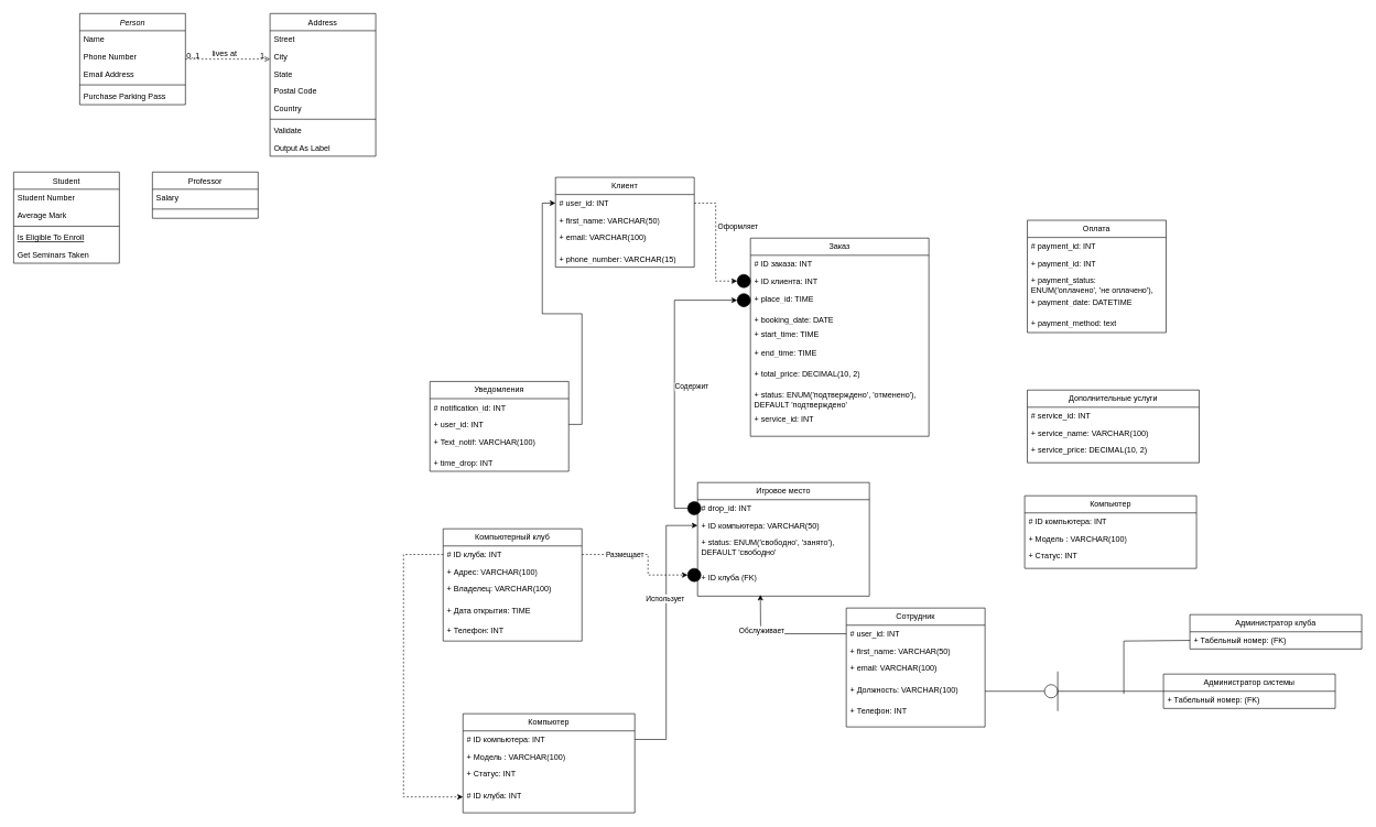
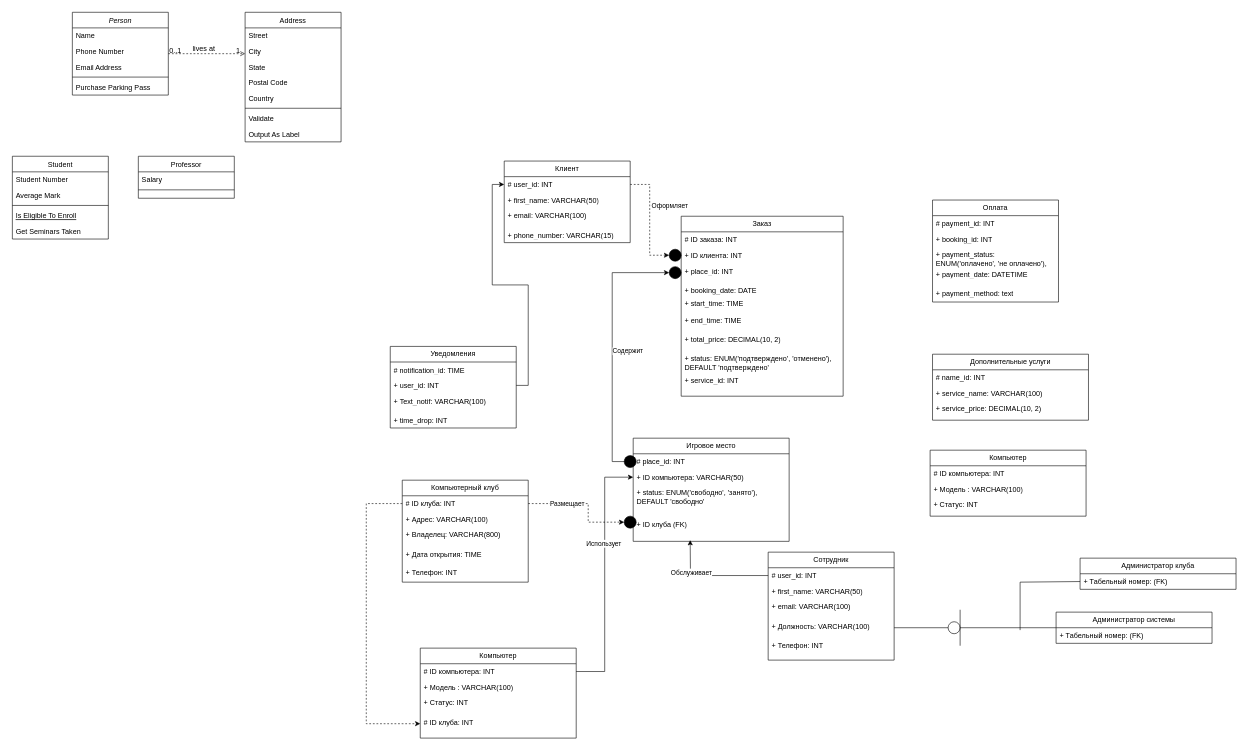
- <mxCell id="56" value="+ payment_id: INT" style="text;strokeColor=none;fillColor=none;align=left;verticalAlign=top;spacingLeft=4;spacingRight=4;overflow=hidden;rotatable=0;points=[[0,0.5],[1,0.5]];portConstraint=eastwest;whiteSpace=wrap;html=1;" vertex="1" parent="54"><mxGeometry y="52" width="210" height="26" as="geometry" /></mxCell>
+ <mxCell id="56" value="+ booking_id: INT" style="text;strokeColor=none;fillColor=none;align=left;verticalAlign=top;spacingLeft=4;spacingRight=4;overflow=hidden;rotatable=0;points=[[0,0.5],[1,0.5]];portConstraint=eastwest;whiteSpace=wrap;html=1;" vertex="1" parent="54"><mxGeometry y="52" width="210" height="26" as="geometry" /></mxCell>
- <mxCell id="43" value="+ place_id: TIME" style="text;strokeColor=none;fillColor=none;align=left;verticalAlign=top;spacingLeft=4;spacingRight=4;overflow=hidden;rotatable=0;points=[[0,0.5],[1,0.5]];portConstraint=eastwest;whiteSpace=wrap;html=1;" vertex="1" parent="40"><mxGeometry y="78" width="270" height="32" as="geometry" /></mxCell>
+ <mxCell id="43" value="+ place_id: INT" style="text;strokeColor=none;fillColor=none;align=left;verticalAlign=top;spacingLeft=4;spacingRight=4;overflow=hidden;rotatable=0;points=[[0,0.5],[1,0.5]];portConstraint=eastwest;whiteSpace=wrap;html=1;" vertex="1" parent="40"><mxGeometry y="78" width="270" height="32" as="geometry" /></mxCell>
- <mxCell id="61" value="#&amp;nbsp;&lt;span style=&quot;white-space-collapse: preserve;&quot; data-src-align=&quot;0:11&quot; class=&quot;EzKURWReUAB5oZgtQNkl&quot;&gt;notification&lt;/span&gt;_id: INT" style="text;strokeColor=none;fillColor=none;align=left;verticalAlign=top;spacingLeft=4;spacingRight=4;overflow=hidden;rotatable=0;points=[[0,0.5],[1,0.5]];portConstraint=eastwest;whiteSpace=wrap;html=1;" vertex="1" parent="60"><mxGeometry y="26" width="210" height="26" as="geometry" /></mxCell>
+ <mxCell id="61" value="#&amp;nbsp;&lt;span style=&quot;white-space-collapse: preserve;&quot; data-src-align=&quot;0:11&quot; class=&quot;EzKURWReUAB5oZgtQNkl&quot;&gt;notification&lt;/span&gt;_id: TIME" style="text;strokeColor=none;fillColor=none;align=left;verticalAlign=top;spacingLeft=4;spacingRight=4;overflow=hidden;rotatable=0;points=[[0,0.5],[1,0.5]];portConstraint=eastwest;whiteSpace=wrap;html=1;" vertex="1" parent="60"><mxGeometry y="26" width="210" height="26" as="geometry" /></mxCell>
- <mxCell id="50" value="# service_id: INT" style="text;strokeColor=none;fillColor=none;align=left;verticalAlign=top;spacingLeft=4;spacingRight=4;overflow=hidden;rotatable=0;points=[[0,0.5],[1,0.5]];portConstraint=eastwest;whiteSpace=wrap;html=1;" vertex="1" parent="49"><mxGeometry y="26" width="260" height="26" as="geometry" /></mxCell>
+ <mxCell id="50" value="# name_id: INT" style="text;strokeColor=none;fillColor=none;align=left;verticalAlign=top;spacingLeft=4;spacingRight=4;overflow=hidden;rotatable=0;points=[[0,0.5],[1,0.5]];portConstraint=eastwest;whiteSpace=wrap;html=1;" vertex="1" parent="49"><mxGeometry y="26" width="260" height="26" as="geometry" /></mxCell>
- <mxCell id="36" value="# drop_id: INT" style="text;strokeColor=none;fillColor=none;align=left;verticalAlign=top;spacingLeft=4;spacingRight=4;overflow=hidden;rotatable=0;points=[[0,0.5],[1,0.5]];portConstraint=eastwest;whiteSpace=wrap;html=1;" vertex="1" parent="35"><mxGeometry y="26" width="260" height="26" as="geometry" /></mxCell>
+ <mxCell id="36" value="# place_id: INT" style="text;strokeColor=none;fillColor=none;align=left;verticalAlign=top;spacingLeft=4;spacingRight=4;overflow=hidden;rotatable=0;points=[[0,0.5],[1,0.5]];portConstraint=eastwest;whiteSpace=wrap;html=1;" vertex="1" parent="35"><mxGeometry y="26" width="260" height="26" as="geometry" /></mxCell>
- <mxCell id="76" value="+ Владелец: VARCHAR(100)" style="text;strokeColor=none;fillColor=none;align=left;verticalAlign=top;spacingLeft=4;spacingRight=4;overflow=hidden;rotatable=0;points=[[0,0.5],[1,0.5]];portConstraint=eastwest;whiteSpace=wrap;html=1;" vertex="1" parent="73"><mxGeometry y="78" width="210" height="32" as="geometry" /></mxCell>
+ <mxCell id="76" value="+ Владелец: VARCHAR(800)" style="text;strokeColor=none;fillColor=none;align=left;verticalAlign=top;spacingLeft=4;spacingRight=4;overflow=hidden;rotatable=0;points=[[0,0.5],[1,0.5]];portConstraint=eastwest;whiteSpace=wrap;html=1;" vertex="1" parent="73"><mxGeometry y="78" width="210" height="32" as="geometry" /></mxCell>
